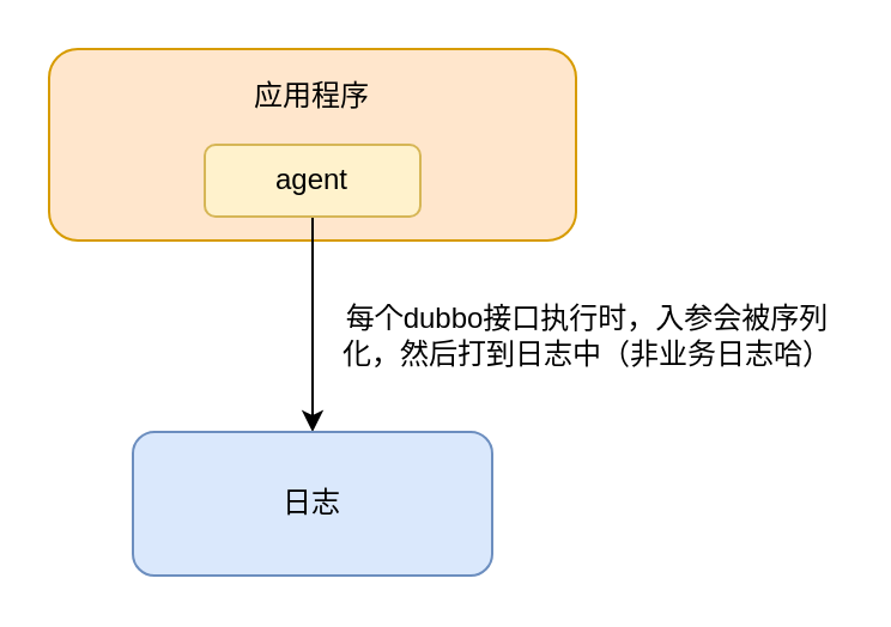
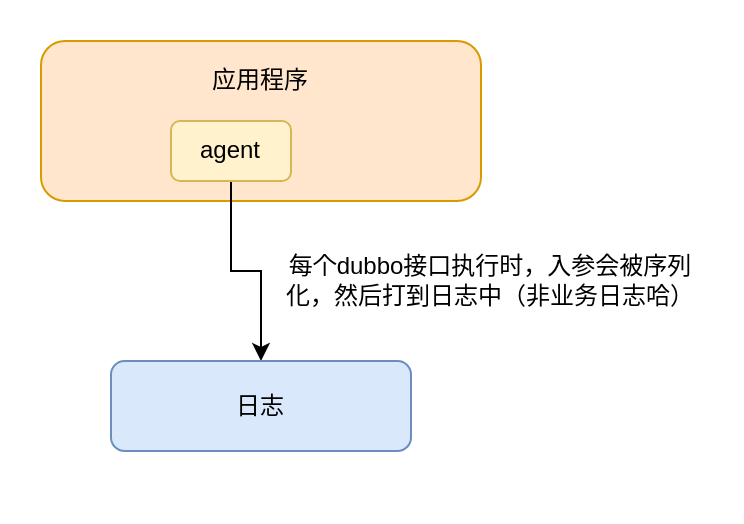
- <mxCell id="4" value="agent" style="rounded=1;whiteSpace=wrap;html=1;fillColor=#fff2cc;strokeColor=#d6b656;" vertex="1" parent="1"><mxGeometry x="85" y="60" width="90" height="30" as="geometry" /></mxCell>
+ <mxCell id="4" value="agent" style="rounded=1;whiteSpace=wrap;html=1;fillColor=#fff2cc;strokeColor=#d6b656;" vertex="1" parent="1"><mxGeometry x="85" y="60" width="60" height="30" as="geometry" /></mxCell>
- <mxCell id="6" value="日志" style="rounded=1;whiteSpace=wrap;html=1;fillColor=#dae8fc;strokeColor=#6c8ebf;" vertex="1" parent="1"><mxGeometry x="55" y="180" width="150" height="60" as="geometry" /></mxCell>
+ <mxCell id="6" value="日志" style="rounded=1;whiteSpace=wrap;html=1;fillColor=#dae8fc;strokeColor=#6c8ebf;" vertex="1" parent="1"><mxGeometry x="55" y="180" width="150" height="45" as="geometry" /></mxCell>
